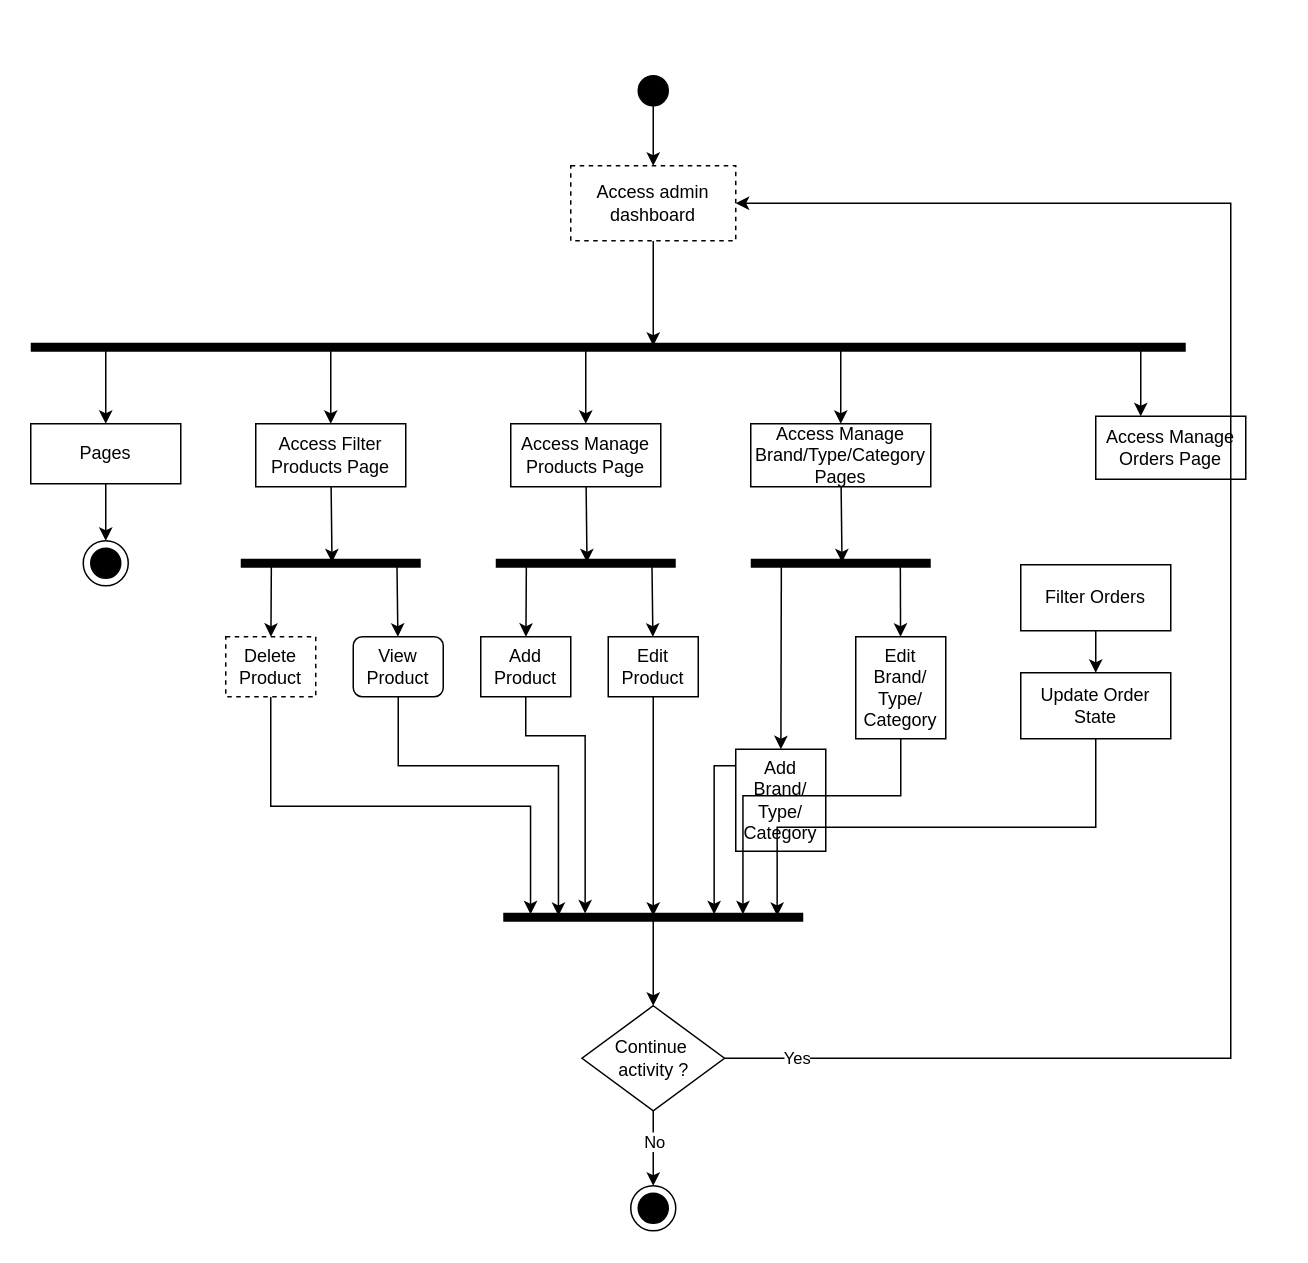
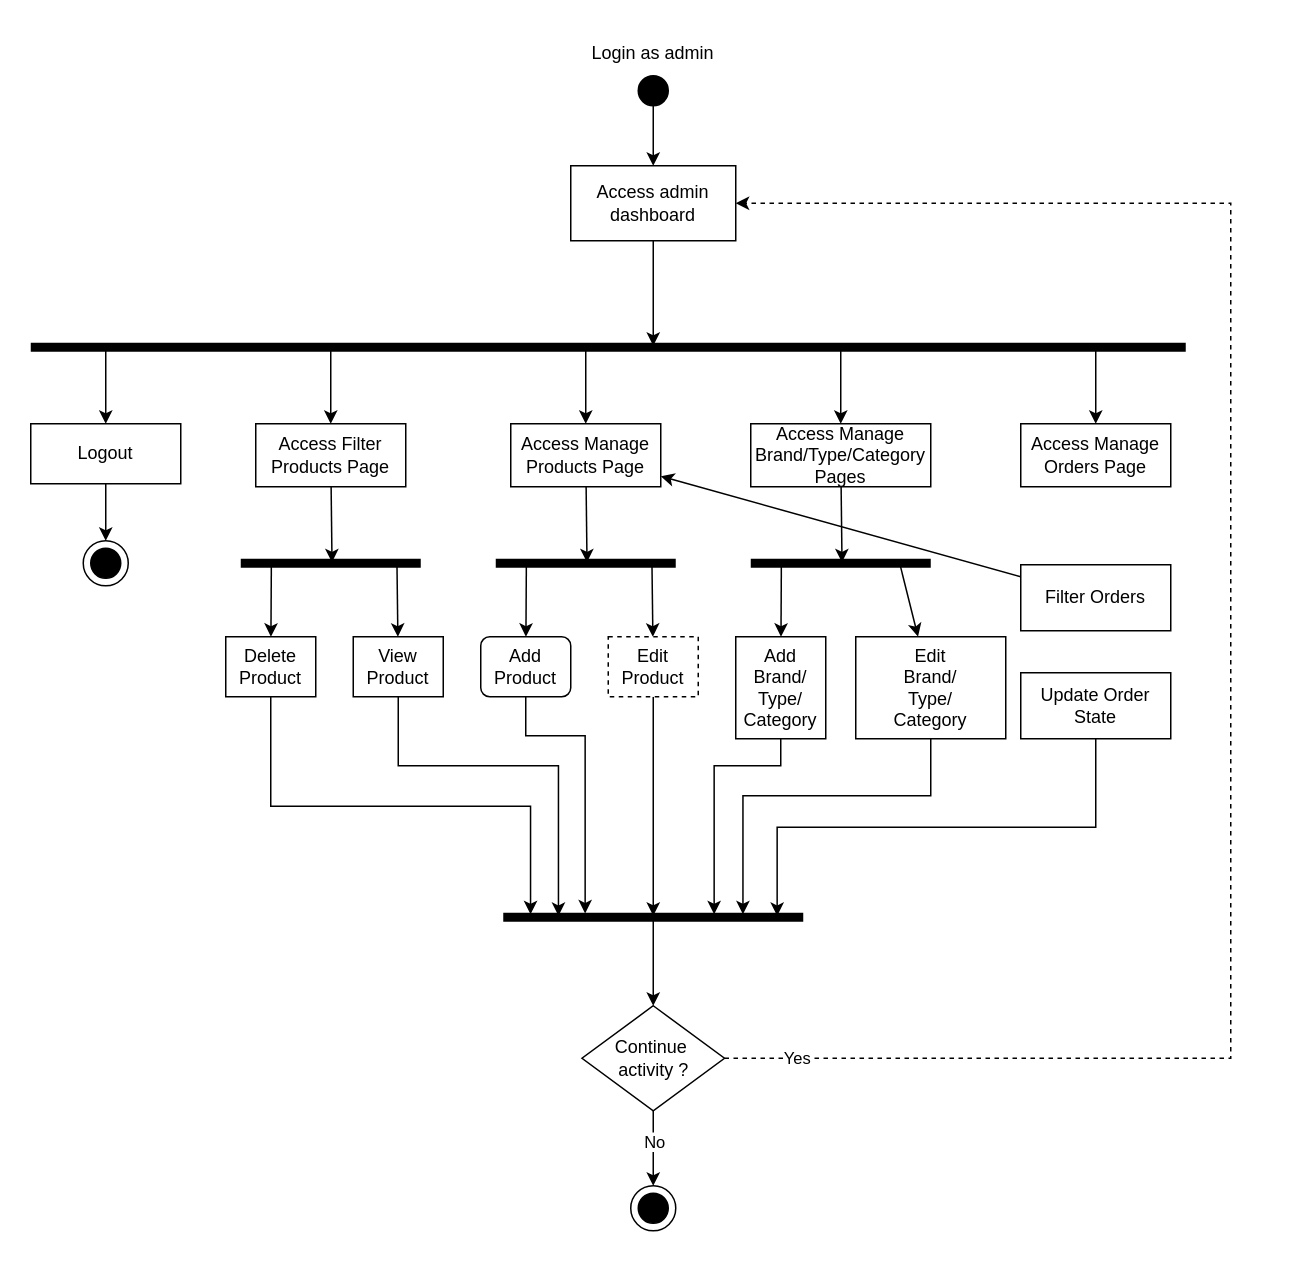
+ <mxCell id="3" value="Login as admin" style="text;html=1;strokeColor=none;fillColor=none;align=center;verticalAlign=middle;whiteSpace=wrap;rounded=0;" parent="1" vertex="1"><mxGeometry x="370" width="130" height="30" as="geometry" y="20" /></mxCell>
- <mxCell id="39" value="Access admin dashboard" style="rounded=0;whiteSpace=wrap;html=1;dashed=1;" parent="1" vertex="1"><mxGeometry x="380" y="110" width="110" height="50" as="geometry" /></mxCell>
+ <mxCell id="39" value="Access admin dashboard" style="rounded=0;whiteSpace=wrap;html=1;" parent="1" vertex="1"><mxGeometry x="380" y="110" width="110" height="50" as="geometry" /></mxCell>
- <mxCell id="41" value="Access Manage&lt;br&gt;Orders Page" style="rounded=0;whiteSpace=wrap;html=1;fillColor=#FFFFFF;" parent="1" vertex="1"><mxGeometry x="730" y="277" width="100" height="42" as="geometry" /></mxCell>
+ <mxCell id="41" value="Access Manage&lt;br&gt;Orders Page" style="rounded=0;whiteSpace=wrap;html=1;fillColor=#FFFFFF;" parent="1" vertex="1"><mxGeometry x="680" y="282" width="100" height="42" as="geometry" /></mxCell>
- <mxCell id="6" value="Pages" style="rounded=0;whiteSpace=wrap;html=1;fillColor=#FFFFFF;" parent="1" vertex="1"><mxGeometry x="20" y="282" width="100" height="40" as="geometry" /></mxCell>
+ <mxCell id="6" value="Logout" style="rounded=0;whiteSpace=wrap;html=1;fillColor=#FFFFFF;" parent="1" vertex="1"><mxGeometry x="20" y="282" width="100" height="40" as="geometry" /></mxCell>
- <mxCell id="56" value="" style="endArrow=classic;html=1;rounded=0;exitX=1;exitY=0.5;exitDx=0;exitDy=0;entryX=1;entryY=0.5;entryDx=0;entryDy=0;edgeStyle=elbowEdgeStyle;" parent="1" source="51" target="39" edge="1"><mxGeometry width="50" height="50" relative="1" as="geometry"><mxPoint x="510" y="710" as="sourcePoint" /><mxPoint x="600" y="705" as="targetPoint" /><Array as="points"><mxPoint x="820" y="570" /><mxPoint x="850" y="450" /></Array></mxGeometry></mxCell>
+ <mxCell id="56" value="" style="endArrow=classic;html=1;rounded=0;exitX=1;exitY=0.5;exitDx=0;exitDy=0;entryX=1;entryY=0.5;entryDx=0;entryDy=0;edgeStyle=elbowEdgeStyle;dashed=1;" parent="1" source="51" target="39" edge="1"><mxGeometry width="50" height="50" relative="1" as="geometry"><mxPoint x="510" y="710" as="sourcePoint" /><mxPoint x="600" y="705" as="targetPoint" /><Array as="points"><mxPoint x="820" y="570" /><mxPoint x="850" y="450" /></Array></mxGeometry></mxCell>
- <mxCell id="43" value="" style="edgeStyle=none;rounded=0;orthogonalLoop=1;jettySize=auto;html=1;" parent="1" source="42" target="45" edge="1"><mxGeometry relative="1" as="geometry" /></mxCell>
+ <mxCell id="43" value="" style="edgeStyle=none;rounded=0;orthogonalLoop=1;jettySize=auto;html=1;" parent="1" source="42" target="19" edge="1"><mxGeometry relative="1" as="geometry" /></mxCell>
- <mxCell id="12" value="Delete Product" style="rounded=0;whiteSpace=wrap;html=1;dashed=1;" parent="1" vertex="1"><mxGeometry x="150" y="424" width="60" height="40" as="geometry" /></mxCell>
+ <mxCell id="12" value="Delete Product" style="rounded=0;whiteSpace=wrap;html=1;" parent="1" vertex="1"><mxGeometry x="150" y="424" width="60" height="40" as="geometry" /></mxCell>
- <mxCell id="15" value="View&lt;br&gt;Product" style="whiteSpace=wrap;html=1;rounded=1;" parent="1" vertex="1"><mxGeometry x="235" y="424" width="60" height="40" as="geometry" /></mxCell>
+ <mxCell id="15" value="View&lt;br&gt;Product" style="rounded=0;whiteSpace=wrap;html=1;" parent="1" vertex="1"><mxGeometry x="235" y="424" width="60" height="40" as="geometry" /></mxCell>
- <mxCell id="22" value="Add Product" style="rounded=0;whiteSpace=wrap;html=1;" parent="1" vertex="1"><mxGeometry x="320" y="424" width="60" height="40" as="geometry" /></mxCell>
+ <mxCell id="22" value="Add Product" style="whiteSpace=wrap;html=1;rounded=1;" parent="1" vertex="1"><mxGeometry x="320" y="424" width="60" height="40" as="geometry" /></mxCell>
- <mxCell id="25" value="Edit&lt;br&gt;Product" style="rounded=0;whiteSpace=wrap;html=1;" parent="1" vertex="1"><mxGeometry x="405" y="424" width="60" height="40" as="geometry" /></mxCell>
+ <mxCell id="25" value="Edit&lt;br&gt;Product" style="rounded=0;whiteSpace=wrap;html=1;dashed=1;" parent="1" vertex="1"><mxGeometry x="405" y="424" width="60" height="40" as="geometry" /></mxCell>
- <mxCell id="36" value="Edit&lt;br&gt;Brand/&lt;br&gt;Type/&lt;br&gt;Category" style="rounded=0;whiteSpace=wrap;html=1;" parent="1" vertex="1"><mxGeometry x="570" y="424" width="60" height="68" as="geometry" /></mxCell>
+ <mxCell id="36" value="Edit&lt;br&gt;Brand/&lt;br&gt;Type/&lt;br&gt;Category" style="rounded=0;whiteSpace=wrap;html=1;" parent="1" vertex="1"><mxGeometry x="570" y="424" width="100" height="68" as="geometry" /></mxCell>
- <mxCell id="32" value="Add&lt;br&gt;Brand/&lt;br&gt;Type/&lt;br&gt;Category" style="rounded=0;whiteSpace=wrap;html=1;" parent="1" vertex="1"><mxGeometry x="490" y="499" width="60" height="68" as="geometry" /></mxCell>
+ <mxCell id="32" value="Add&lt;br&gt;Brand/&lt;br&gt;Type/&lt;br&gt;Category" style="rounded=0;whiteSpace=wrap;html=1;" parent="1" vertex="1"><mxGeometry x="490" y="424" width="60" height="68" as="geometry" /></mxCell>
